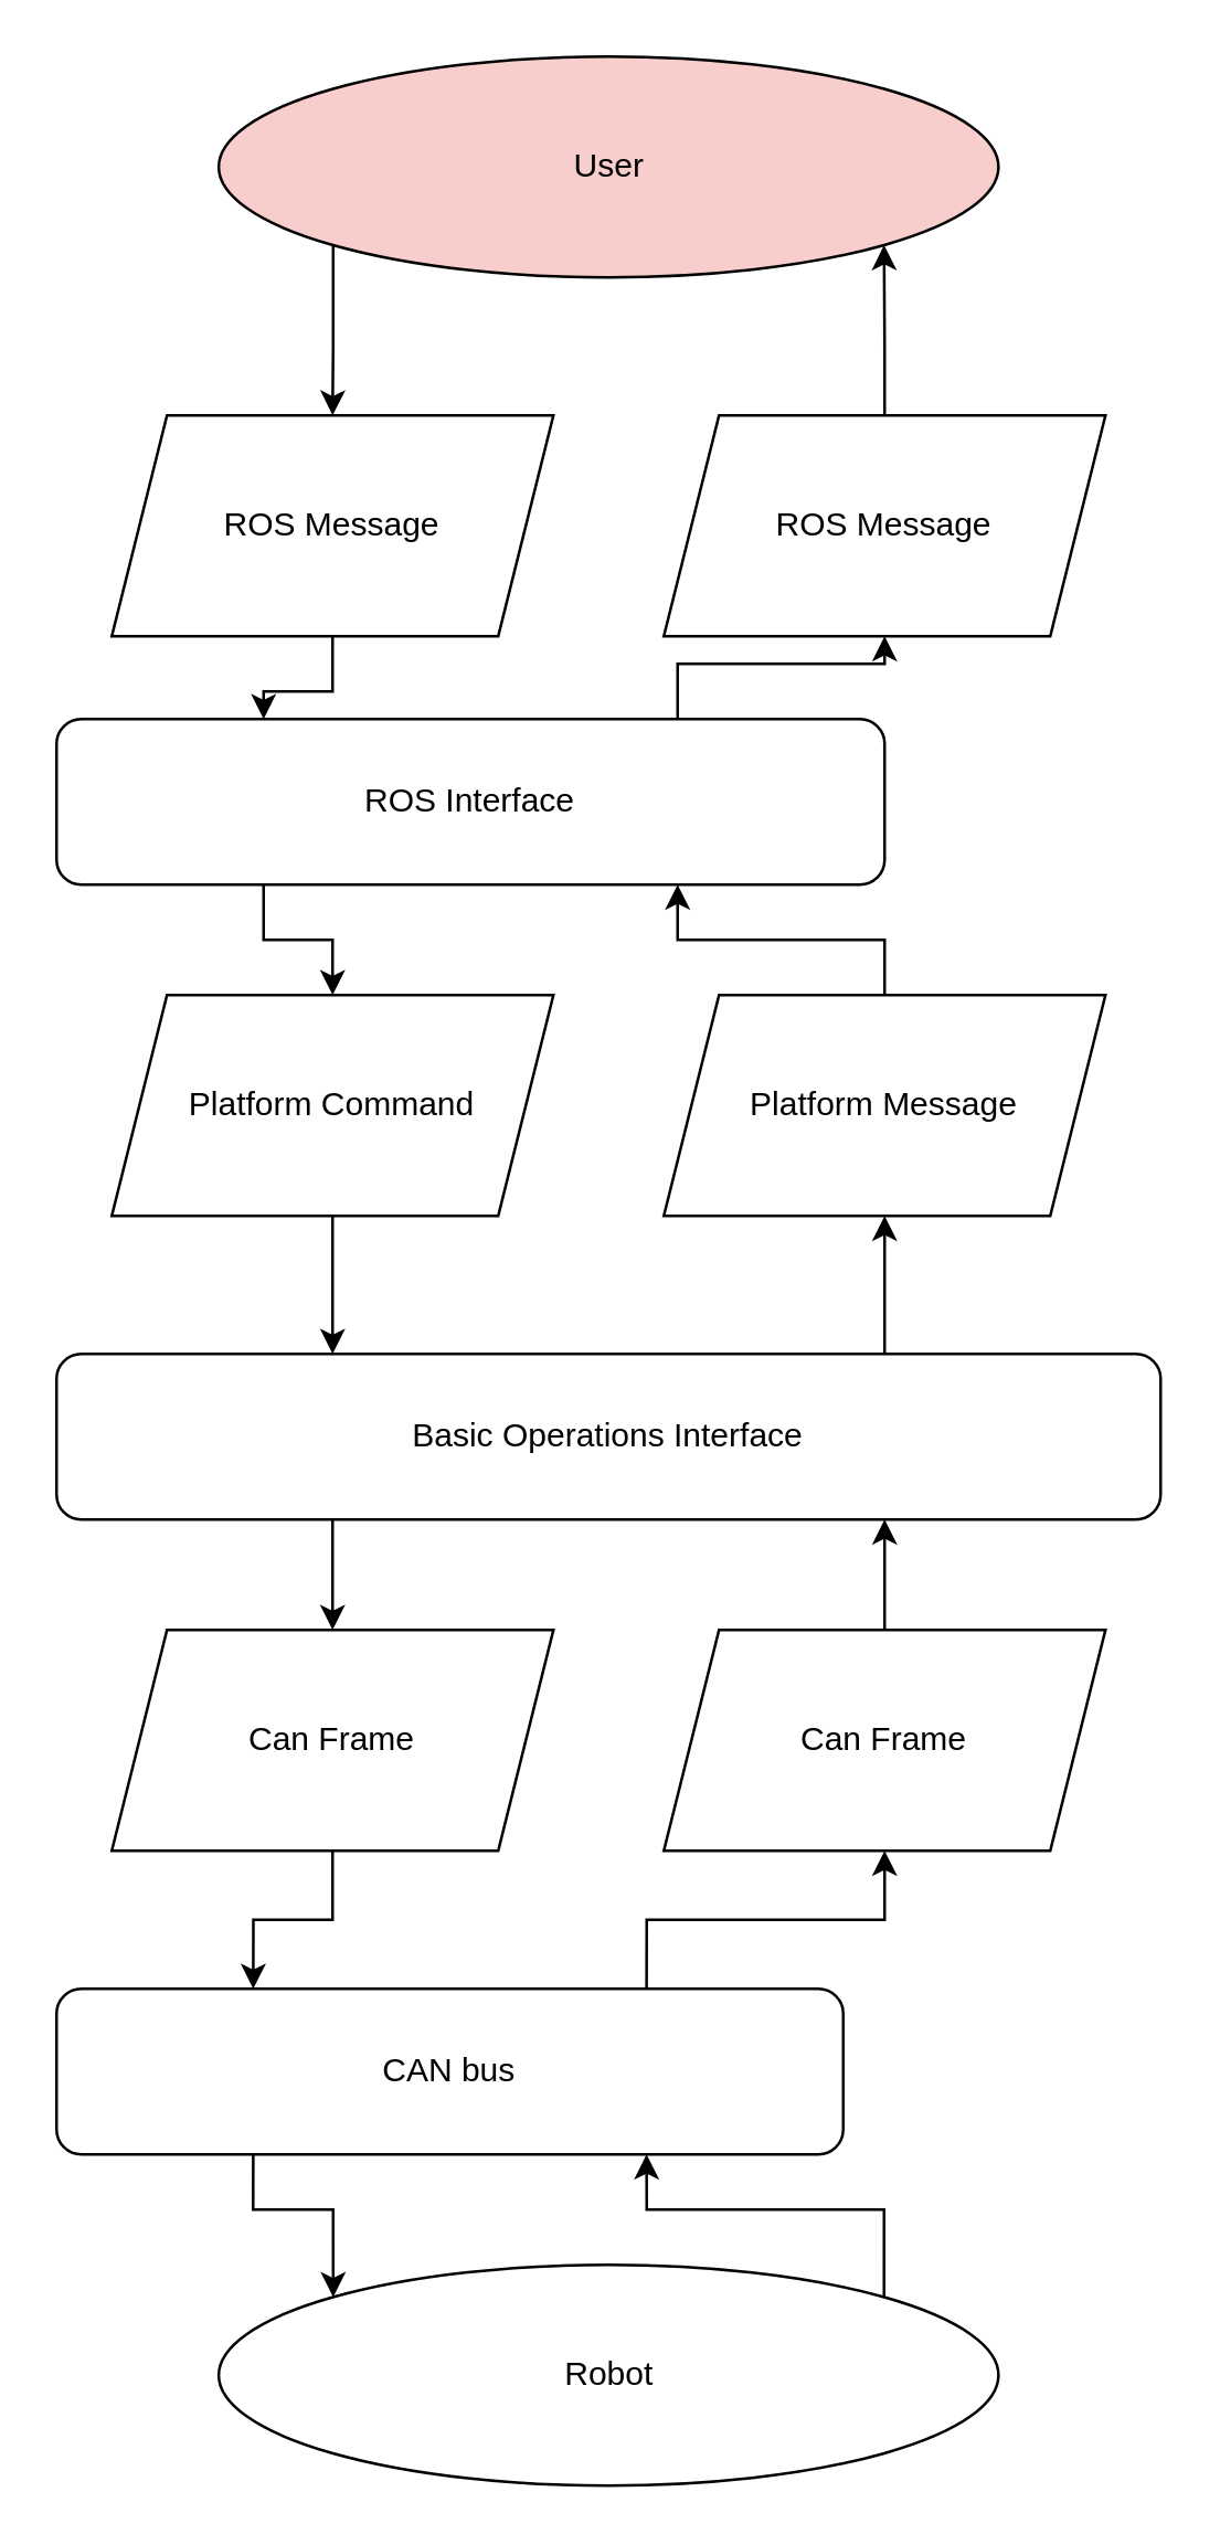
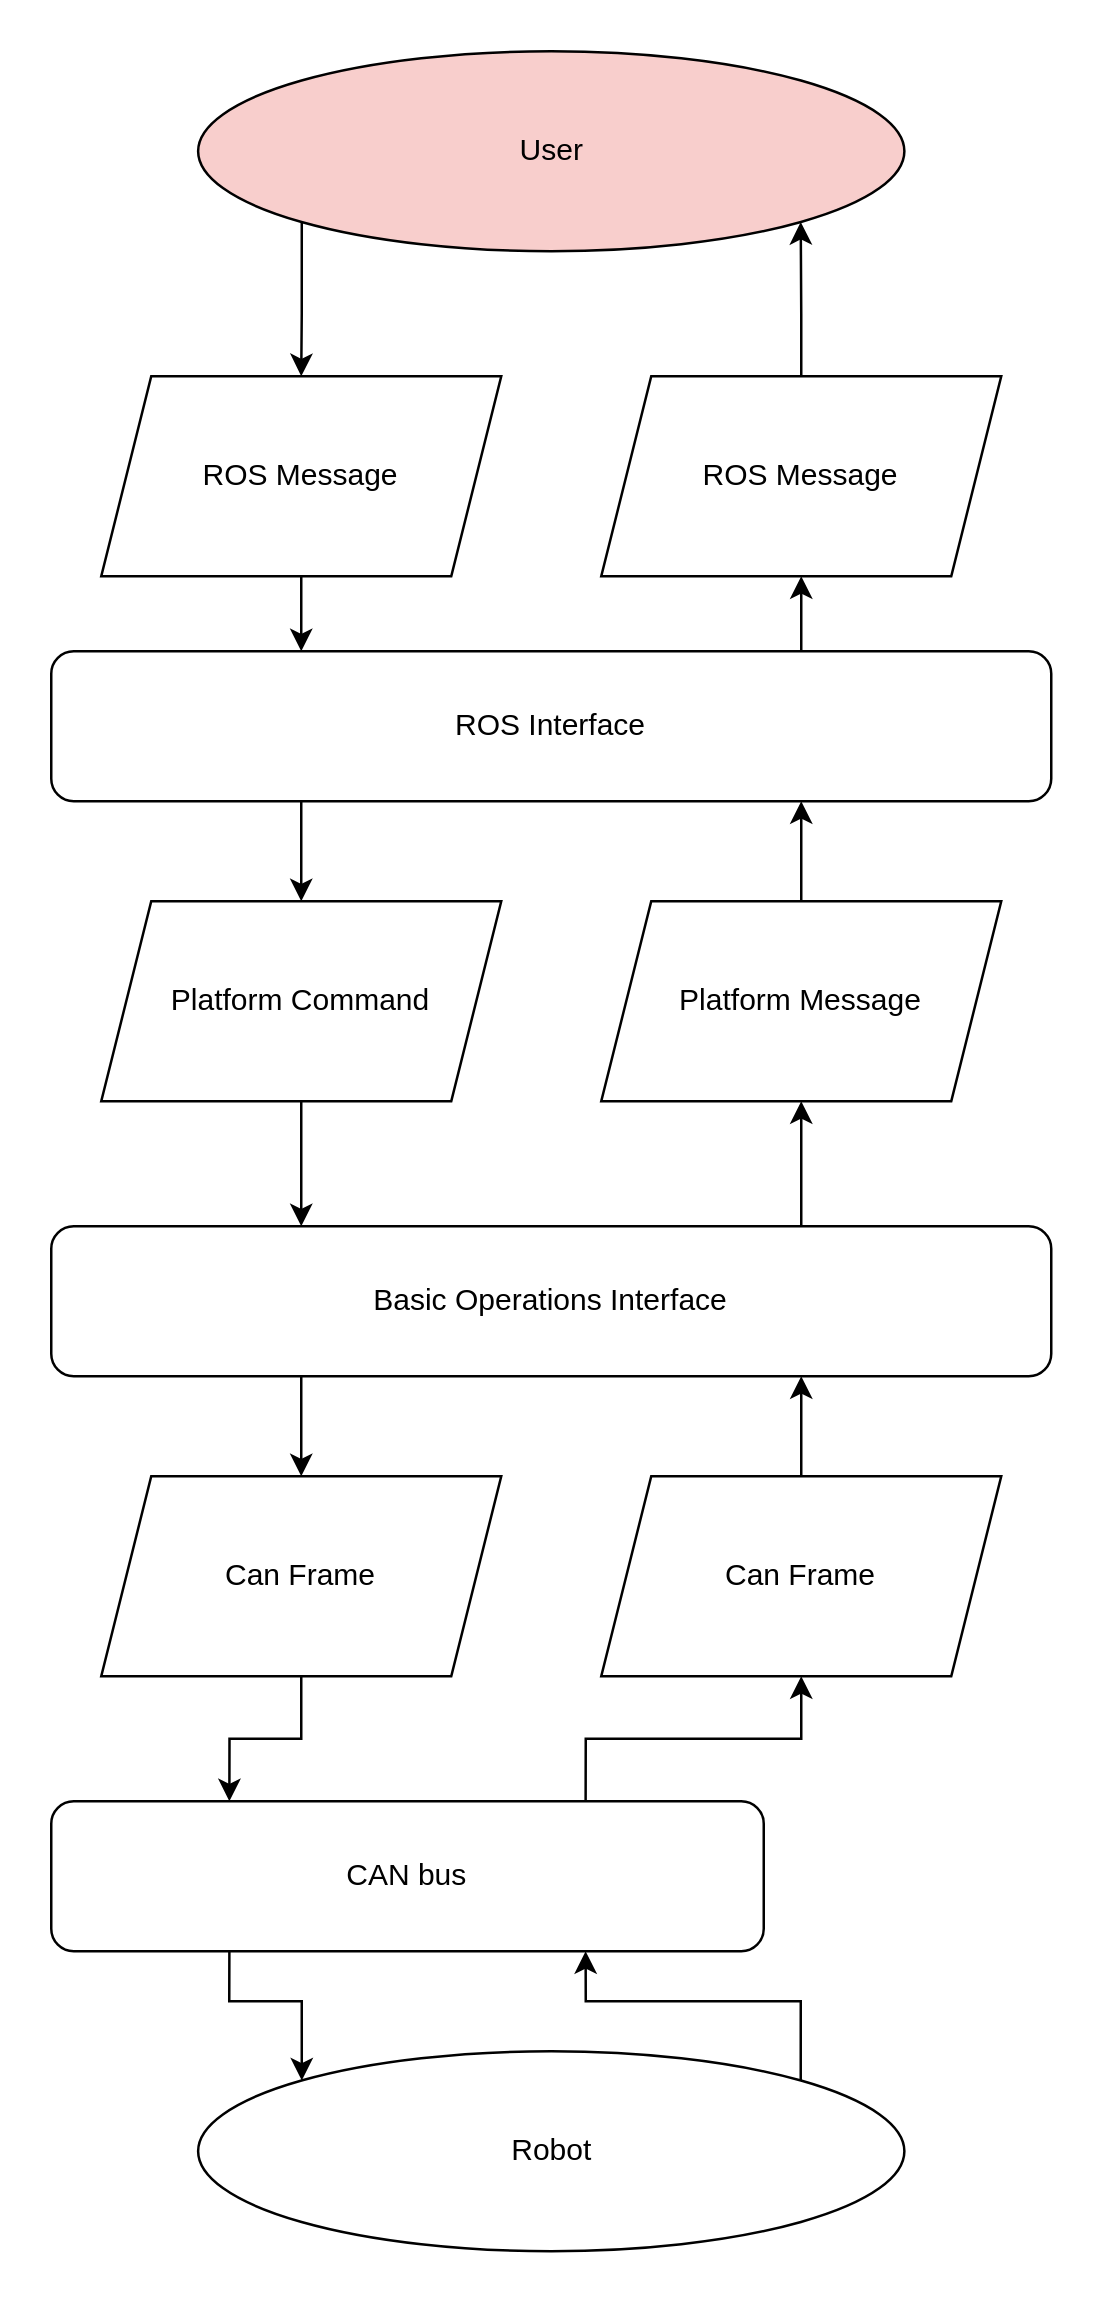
- <mxCell id="6" value="ROS Interface" style="rounded=1;whiteSpace=wrap;html=1;" parent="1" vertex="1"><mxGeometry x="20" y="260" width="300" height="60" as="geometry" /></mxCell>
+ <mxCell id="6" value="ROS Interface" style="rounded=1;whiteSpace=wrap;html=1;" parent="1" vertex="1"><mxGeometry x="20" y="260" width="400" height="60" as="geometry" /></mxCell>
